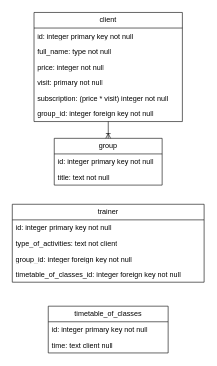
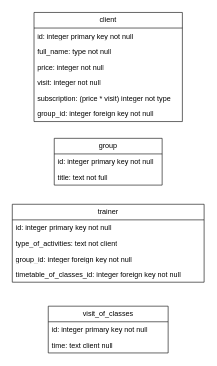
- <mxCell id="15" value="visit: primary not null" style="text;strokeColor=none;fillColor=none;align=left;verticalAlign=top;spacingLeft=4;spacingRight=4;overflow=hidden;rotatable=0;points=[[0,0.5],[1,0.5]];portConstraint=eastwest;whiteSpace=wrap;html=1;" parent="11" vertex="1"><mxGeometry y="104" width="247.5" height="26" as="geometry" /></mxCell>
+ <mxCell id="15" value="visit: integer not null" style="text;strokeColor=none;fillColor=none;align=left;verticalAlign=top;spacingLeft=4;spacingRight=4;overflow=hidden;rotatable=0;points=[[0,0.5],[1,0.5]];portConstraint=eastwest;whiteSpace=wrap;html=1;" parent="11" vertex="1"><mxGeometry y="104" width="247.5" height="26" as="geometry" /></mxCell>
- <mxCell id="16" value="subscription: (price * visit) integer not null" style="text;strokeColor=none;fillColor=none;align=left;verticalAlign=top;spacingLeft=4;spacingRight=4;overflow=hidden;rotatable=0;points=[[0,0.5],[1,0.5]];portConstraint=eastwest;whiteSpace=wrap;html=1;" parent="11" vertex="1"><mxGeometry y="130" width="247.5" height="26" as="geometry" /></mxCell>
+ <mxCell id="16" value="subscription: (price * visit) integer not type" style="text;strokeColor=none;fillColor=none;align=left;verticalAlign=top;spacingLeft=4;spacingRight=4;overflow=hidden;rotatable=0;points=[[0,0.5],[1,0.5]];portConstraint=eastwest;whiteSpace=wrap;html=1;" parent="11" vertex="1"><mxGeometry y="130" width="247.5" height="26" as="geometry" /></mxCell>
- <mxCell id="10" style="edgeStyle=orthogonalEdgeStyle;rounded=0;orthogonalLoop=1;jettySize=auto;html=1;endArrow=ERoneToMany;endFill=0;" parent="1" source="11" target="7" edge="1"><mxGeometry relative="1" as="geometry" /></mxCell>
- <mxCell id="9" value="title: text not null" style="text;strokeColor=none;fillColor=none;align=left;verticalAlign=top;spacingLeft=4;spacingRight=4;overflow=hidden;rotatable=0;points=[[0,0.5],[1,0.5]];portConstraint=eastwest;whiteSpace=wrap;html=1;" parent="7" vertex="1"><mxGeometry y="52" width="180" height="26" as="geometry" /></mxCell>
+ <mxCell id="9" value="title: text not full" style="text;strokeColor=none;fillColor=none;align=left;verticalAlign=top;spacingLeft=4;spacingRight=4;overflow=hidden;rotatable=0;points=[[0,0.5],[1,0.5]];portConstraint=eastwest;whiteSpace=wrap;html=1;" parent="7" vertex="1"><mxGeometry y="52" width="180" height="26" as="geometry" /></mxCell>
- <mxCell id="18" value="timetable_of_classes" style="swimlane;fontStyle=0;childLayout=stackLayout;horizontal=1;startSize=26;fillColor=none;horizontalStack=0;resizeParent=1;resizeParentMax=0;resizeLast=0;collapsible=1;marginBottom=0;whiteSpace=wrap;html=1;" parent="1" vertex="1"><mxGeometry x="80" y="510" width="200" height="78" as="geometry" /></mxCell>
+ <mxCell id="18" value="visit_of_classes" style="swimlane;fontStyle=0;childLayout=stackLayout;horizontal=1;startSize=26;fillColor=none;horizontalStack=0;resizeParent=1;resizeParentMax=0;resizeLast=0;collapsible=1;marginBottom=0;whiteSpace=wrap;html=1;" parent="1" vertex="1"><mxGeometry x="80" y="510" width="200" height="78" as="geometry" /></mxCell>
